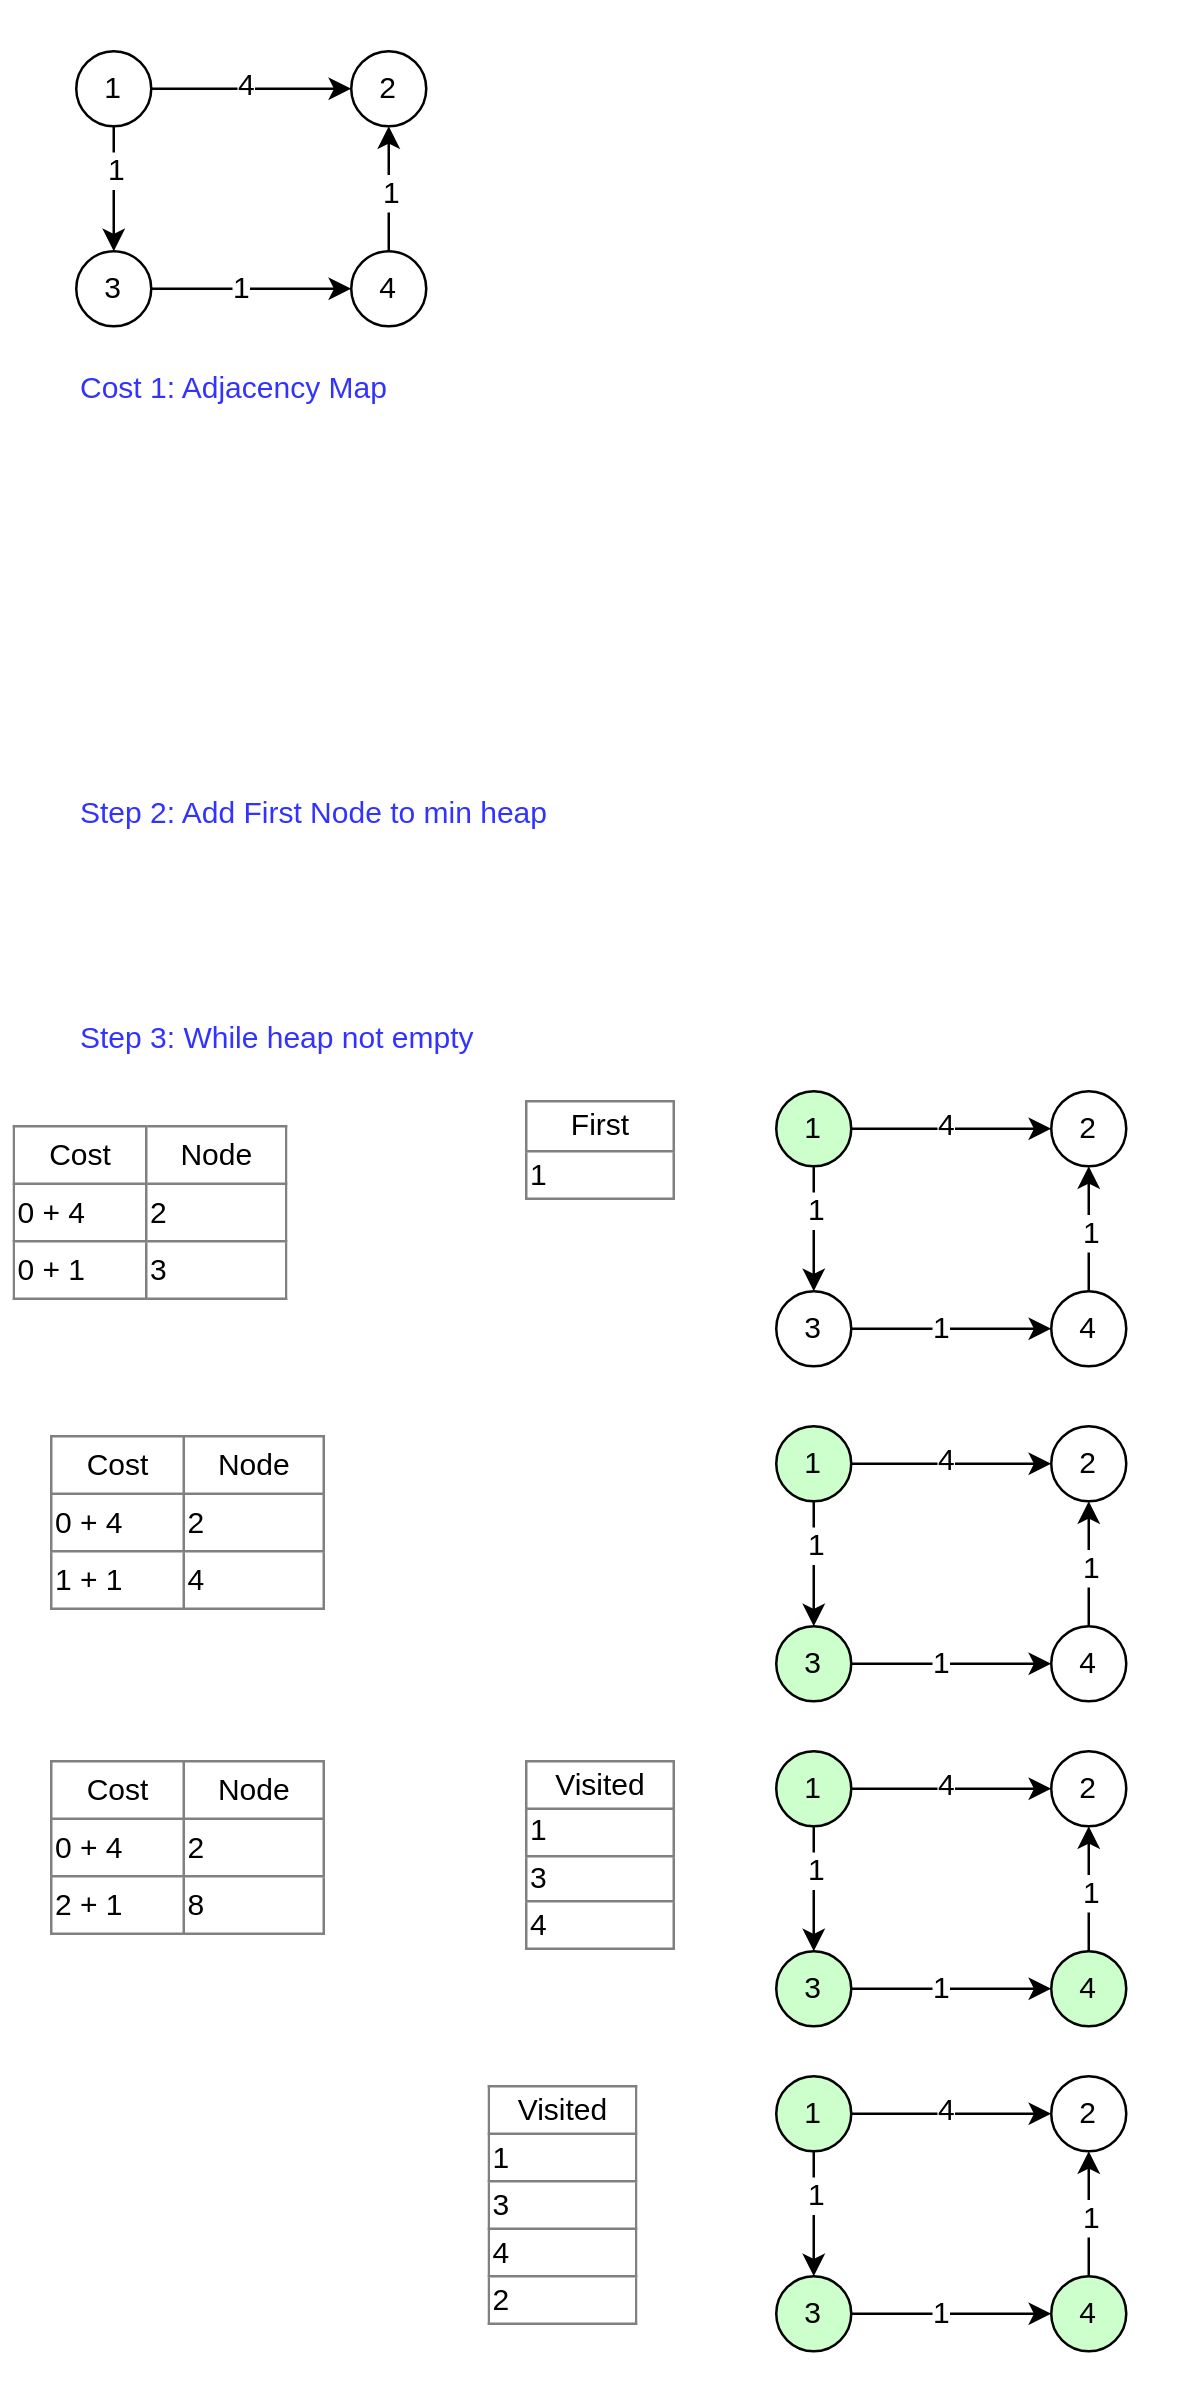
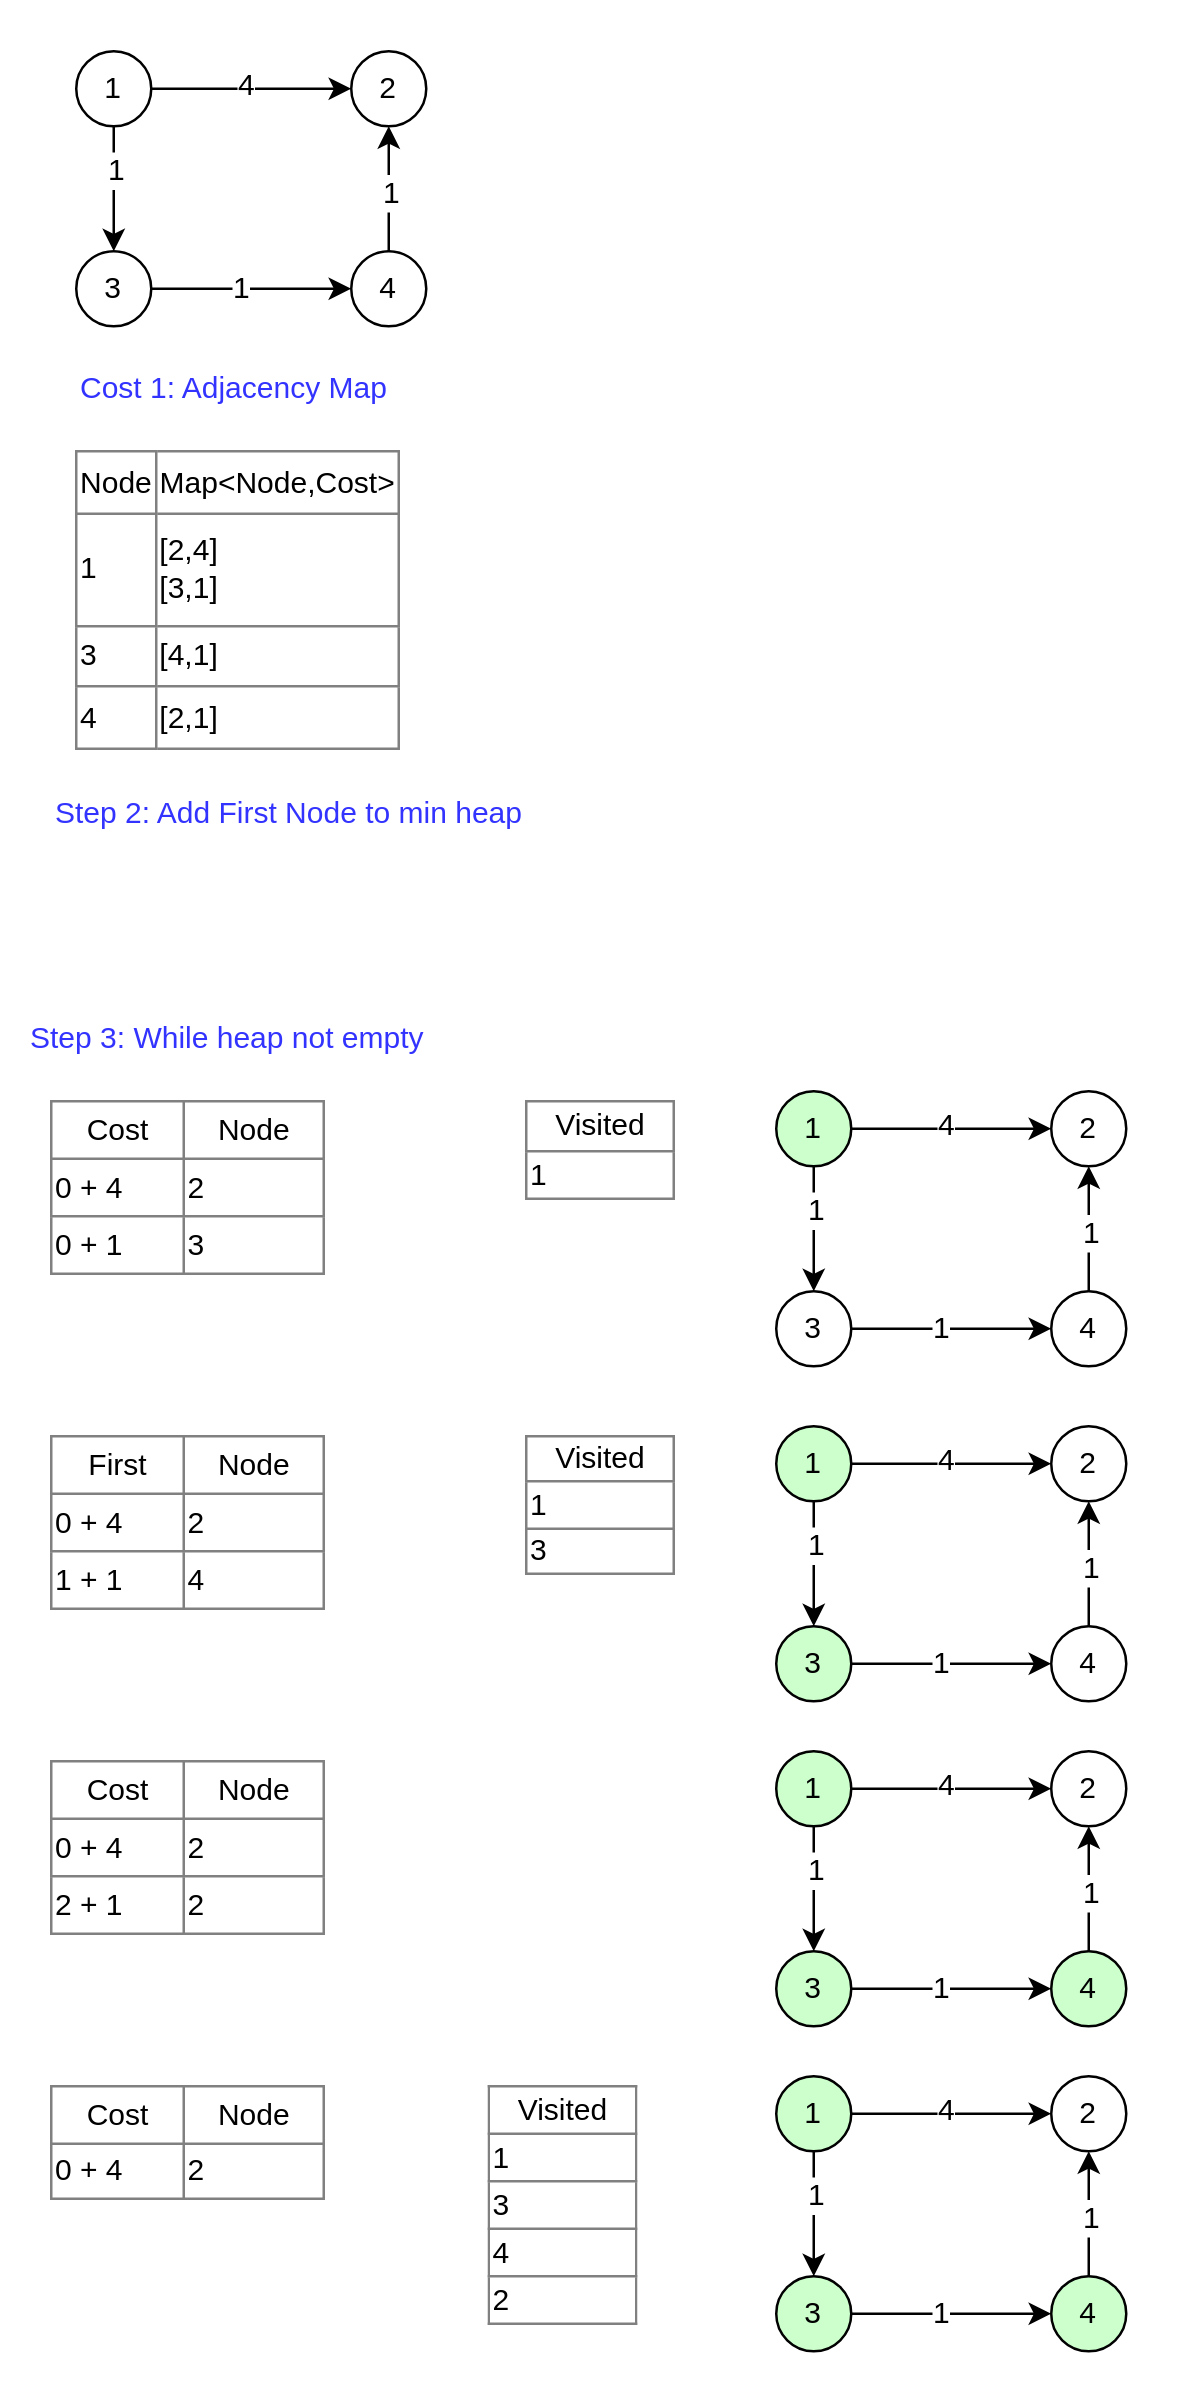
+ <mxCell id="14" value="&lt;table border=&quot;1&quot; width=&quot;100%&quot; style=&quot;width: 100% ; height: 100% ; border-collapse: collapse&quot;&gt;&lt;tbody&gt;&lt;tr&gt;&lt;td align=&quot;center&quot;&gt;Node&lt;/td&gt;&lt;td align=&quot;center&quot;&gt;Map&amp;lt;Node,Cost&amp;gt;&lt;/td&gt;&lt;/tr&gt;&lt;tr&gt;&lt;td&gt;1&lt;/td&gt;&lt;td&gt;[2,4]&lt;br&gt;[3,1]&lt;/td&gt;&lt;/tr&gt;&lt;tr&gt;&lt;td&gt;3&lt;/td&gt;&lt;td&gt;[4,1]&lt;/td&gt;&lt;/tr&gt;&lt;tr&gt;&lt;td&gt;4&lt;/td&gt;&lt;td&gt;[2,1]&lt;/td&gt;&lt;/tr&gt;&lt;/tbody&gt;&lt;/table&gt;" style="text;html=1;strokeColor=none;fillColor=none;overflow=fill;" vertex="1" parent="1"><mxGeometry x="30" y="180" width="130" height="120" as="geometry" /></mxCell>
- <mxCell id="16" value="Step 2: Add First Node to min heap" style="text;html=1;strokeColor=none;fillColor=none;align=left;verticalAlign=middle;whiteSpace=wrap;rounded=0;fontColor=#3333FF;" vertex="1" parent="1"><mxGeometry x="30" y="310" width="220" height="30" as="geometry" /></mxCell>
+ <mxCell id="16" value="Step 2: Add First Node to min heap" style="text;html=1;strokeColor=none;fillColor=none;align=left;verticalAlign=middle;whiteSpace=wrap;rounded=0;fontColor=#3333FF;" vertex="1" parent="1"><mxGeometry x="20" y="310" width="220" height="30" as="geometry" /></mxCell>
- <mxCell id="19" value="Step 3: While heap not empty" style="text;html=1;strokeColor=none;fillColor=none;align=left;verticalAlign=middle;whiteSpace=wrap;rounded=0;fontColor=#3333FF;" vertex="1" parent="1"><mxGeometry x="30" y="400" width="220" height="30" as="geometry" /></mxCell>
+ <mxCell id="19" value="Step 3: While heap not empty" style="text;html=1;strokeColor=none;fillColor=none;align=left;verticalAlign=middle;whiteSpace=wrap;rounded=0;fontColor=#3333FF;" vertex="1" parent="1"><mxGeometry x="10" y="400" width="220" height="30" as="geometry" /></mxCell>
- <mxCell id="18" value="&lt;table border=&quot;1&quot; width=&quot;100%&quot; style=&quot;width: 100% ; height: 100% ; border-collapse: collapse&quot;&gt;&lt;tbody&gt;&lt;tr&gt;&lt;td align=&quot;center&quot;&gt;First&lt;/td&gt;&lt;/tr&gt;&lt;tr&gt;&lt;td&gt;1&lt;/td&gt;&lt;/tr&gt;&lt;/tbody&gt;&lt;/table&gt;" style="text;html=1;strokeColor=none;fillColor=none;overflow=fill;" vertex="1" parent="1"><mxGeometry x="210" y="440" width="60" height="40" as="geometry" /></mxCell>
+ <mxCell id="18" value="&lt;table border=&quot;1&quot; width=&quot;100%&quot; style=&quot;width: 100% ; height: 100% ; border-collapse: collapse&quot;&gt;&lt;tbody&gt;&lt;tr&gt;&lt;td align=&quot;center&quot;&gt;Visited&lt;/td&gt;&lt;/tr&gt;&lt;tr&gt;&lt;td&gt;1&lt;/td&gt;&lt;/tr&gt;&lt;/tbody&gt;&lt;/table&gt;" style="text;html=1;strokeColor=none;fillColor=none;overflow=fill;" vertex="1" parent="1"><mxGeometry x="210" y="440" width="60" height="40" as="geometry" /></mxCell>
- <mxCell id="17" value="&lt;table border=&quot;1&quot; width=&quot;100%&quot; style=&quot;width: 100% ; height: 100% ; border-collapse: collapse&quot;&gt;&lt;tbody&gt;&lt;tr&gt;&lt;td align=&quot;center&quot;&gt;Cost&lt;/td&gt;&lt;td align=&quot;center&quot;&gt;Node&lt;/td&gt;&lt;/tr&gt;&lt;tr&gt;&lt;td&gt;0 + 4&lt;/td&gt;&lt;td&gt;2&lt;/td&gt;&lt;/tr&gt;&lt;tr&gt;&lt;td&gt;0 + 1&lt;/td&gt;&lt;td&gt;3&lt;/td&gt;&lt;/tr&gt;&lt;/tbody&gt;&lt;/table&gt;" style="text;html=1;strokeColor=none;fillColor=none;overflow=fill;" vertex="1" parent="1"><mxGeometry x="5" y="450" width="110" height="70" as="geometry" /></mxCell>
+ <mxCell id="17" value="&lt;table border=&quot;1&quot; width=&quot;100%&quot; style=&quot;width: 100% ; height: 100% ; border-collapse: collapse&quot;&gt;&lt;tbody&gt;&lt;tr&gt;&lt;td align=&quot;center&quot;&gt;Cost&lt;/td&gt;&lt;td align=&quot;center&quot;&gt;Node&lt;/td&gt;&lt;/tr&gt;&lt;tr&gt;&lt;td&gt;0 + 4&lt;/td&gt;&lt;td&gt;2&lt;/td&gt;&lt;/tr&gt;&lt;tr&gt;&lt;td&gt;0 + 1&lt;/td&gt;&lt;td&gt;3&lt;/td&gt;&lt;/tr&gt;&lt;/tbody&gt;&lt;/table&gt;" style="text;html=1;strokeColor=none;fillColor=none;overflow=fill;" vertex="1" parent="1"><mxGeometry x="20" y="440" width="110" height="70" as="geometry" /></mxCell>
- <mxCell id="32" value="&lt;table border=&quot;1&quot; width=&quot;100%&quot; style=&quot;width: 100% ; height: 100% ; border-collapse: collapse&quot;&gt;&lt;tbody&gt;&lt;tr&gt;&lt;td align=&quot;center&quot;&gt;Cost&lt;/td&gt;&lt;td align=&quot;center&quot;&gt;Node&lt;/td&gt;&lt;/tr&gt;&lt;tr&gt;&lt;td&gt;0 + 4&lt;/td&gt;&lt;td&gt;2&lt;/td&gt;&lt;/tr&gt;&lt;tr&gt;&lt;td&gt;1 + 1&lt;/td&gt;&lt;td&gt;4&lt;/td&gt;&lt;/tr&gt;&lt;/tbody&gt;&lt;/table&gt;" style="text;html=1;strokeColor=none;fillColor=none;overflow=fill;" vertex="1" parent="1"><mxGeometry x="20" y="574" width="110" height="70" as="geometry" /></mxCell>
+ <mxCell id="32" value="&lt;table border=&quot;1&quot; width=&quot;100%&quot; style=&quot;width: 100% ; height: 100% ; border-collapse: collapse&quot;&gt;&lt;tbody&gt;&lt;tr&gt;&lt;td align=&quot;center&quot;&gt;First&lt;/td&gt;&lt;td align=&quot;center&quot;&gt;Node&lt;/td&gt;&lt;/tr&gt;&lt;tr&gt;&lt;td&gt;0 + 4&lt;/td&gt;&lt;td&gt;2&lt;/td&gt;&lt;/tr&gt;&lt;tr&gt;&lt;td&gt;1 + 1&lt;/td&gt;&lt;td&gt;4&lt;/td&gt;&lt;/tr&gt;&lt;/tbody&gt;&lt;/table&gt;" style="text;html=1;strokeColor=none;fillColor=none;overflow=fill;" vertex="1" parent="1"><mxGeometry x="20" y="574" width="110" height="70" as="geometry" /></mxCell>
+ <mxCell id="33" value="&lt;table border=&quot;1&quot; width=&quot;100%&quot; style=&quot;width: 100% ; height: 100% ; border-collapse: collapse&quot;&gt;&lt;tbody&gt;&lt;tr&gt;&lt;td align=&quot;center&quot;&gt;Visited&lt;/td&gt;&lt;/tr&gt;&lt;tr&gt;&lt;td&gt;1&lt;/td&gt;&lt;/tr&gt;&lt;tr&gt;&lt;td&gt;3&lt;/td&gt;&lt;/tr&gt;&lt;/tbody&gt;&lt;/table&gt;" style="text;html=1;strokeColor=none;fillColor=none;overflow=fill;" vertex="1" parent="1"><mxGeometry x="210" y="574" width="60" height="56" as="geometry" /></mxCell>
- <mxCell id="46" value="&lt;table border=&quot;1&quot; width=&quot;100%&quot; style=&quot;width: 100% ; height: 100% ; border-collapse: collapse&quot;&gt;&lt;tbody&gt;&lt;tr&gt;&lt;td align=&quot;center&quot;&gt;Cost&lt;/td&gt;&lt;td align=&quot;center&quot;&gt;Node&lt;/td&gt;&lt;/tr&gt;&lt;tr&gt;&lt;td&gt;0 + 4&lt;/td&gt;&lt;td&gt;2&lt;/td&gt;&lt;/tr&gt;&lt;tr&gt;&lt;td&gt;2 + 1&lt;/td&gt;&lt;td&gt;8&lt;/td&gt;&lt;/tr&gt;&lt;/tbody&gt;&lt;/table&gt;" style="text;html=1;strokeColor=none;fillColor=none;overflow=fill;" vertex="1" parent="1"><mxGeometry x="20" y="704" width="110" height="70" as="geometry" /></mxCell>
+ <mxCell id="46" value="&lt;table border=&quot;1&quot; width=&quot;100%&quot; style=&quot;width: 100% ; height: 100% ; border-collapse: collapse&quot;&gt;&lt;tbody&gt;&lt;tr&gt;&lt;td align=&quot;center&quot;&gt;Cost&lt;/td&gt;&lt;td align=&quot;center&quot;&gt;Node&lt;/td&gt;&lt;/tr&gt;&lt;tr&gt;&lt;td&gt;0 + 4&lt;/td&gt;&lt;td&gt;2&lt;/td&gt;&lt;/tr&gt;&lt;tr&gt;&lt;td&gt;2 + 1&lt;/td&gt;&lt;td&gt;2&lt;/td&gt;&lt;/tr&gt;&lt;/tbody&gt;&lt;/table&gt;" style="text;html=1;strokeColor=none;fillColor=none;overflow=fill;" vertex="1" parent="1"><mxGeometry x="20" y="704" width="110" height="70" as="geometry" /></mxCell>
- <mxCell id="47" value="&lt;table border=&quot;1&quot; width=&quot;100%&quot; style=&quot;width: 100% ; height: 100% ; border-collapse: collapse&quot;&gt;&lt;tbody&gt;&lt;tr&gt;&lt;td align=&quot;center&quot;&gt;Visited&lt;/td&gt;&lt;/tr&gt;&lt;tr&gt;&lt;td&gt;1&lt;/td&gt;&lt;/tr&gt;&lt;tr&gt;&lt;td&gt;3&lt;/td&gt;&lt;/tr&gt;&lt;tr&gt;&lt;td&gt;4&lt;/td&gt;&lt;/tr&gt;&lt;/tbody&gt;&lt;/table&gt;" style="text;html=1;strokeColor=none;fillColor=none;overflow=fill;" vertex="1" parent="1"><mxGeometry x="210" y="704" width="60" height="76" as="geometry" /></mxCell>
+ <mxCell id="60" value="&lt;table border=&quot;1&quot; width=&quot;100%&quot; style=&quot;width: 100% ; height: 100% ; border-collapse: collapse&quot;&gt;&lt;tbody&gt;&lt;tr&gt;&lt;td align=&quot;center&quot;&gt;Cost&lt;/td&gt;&lt;td align=&quot;center&quot;&gt;Node&lt;/td&gt;&lt;/tr&gt;&lt;tr&gt;&lt;td&gt;0 + 4&lt;/td&gt;&lt;td&gt;2&lt;/td&gt;&lt;/tr&gt;&lt;/tbody&gt;&lt;/table&gt;" style="text;html=1;strokeColor=none;fillColor=none;overflow=fill;" vertex="1" parent="1"><mxGeometry x="20" y="834" width="110" height="46" as="geometry" /></mxCell>
